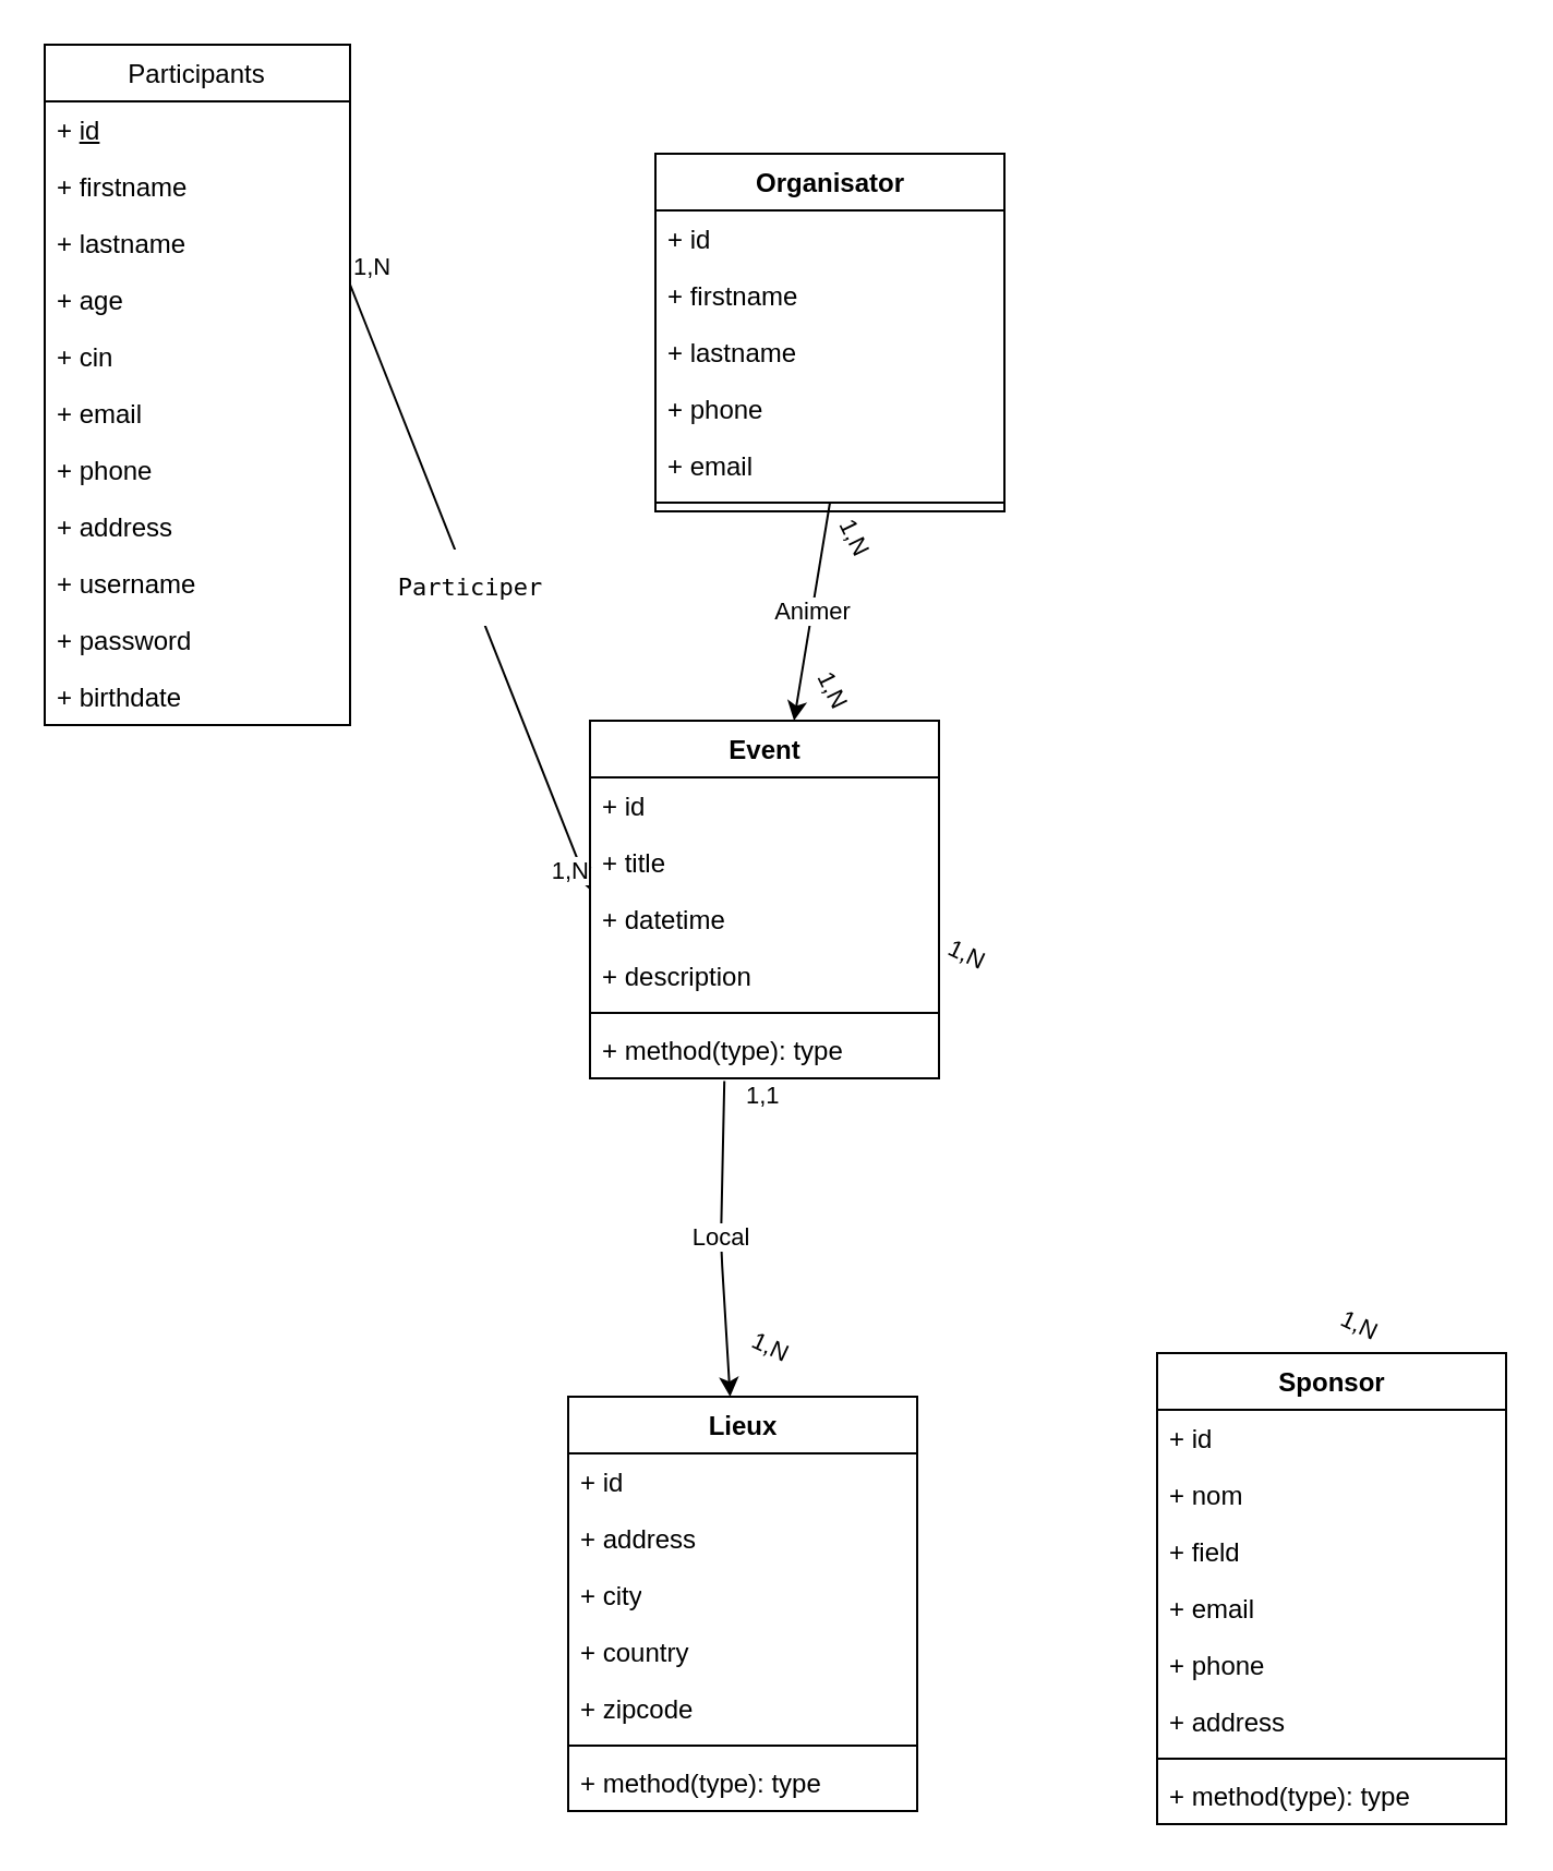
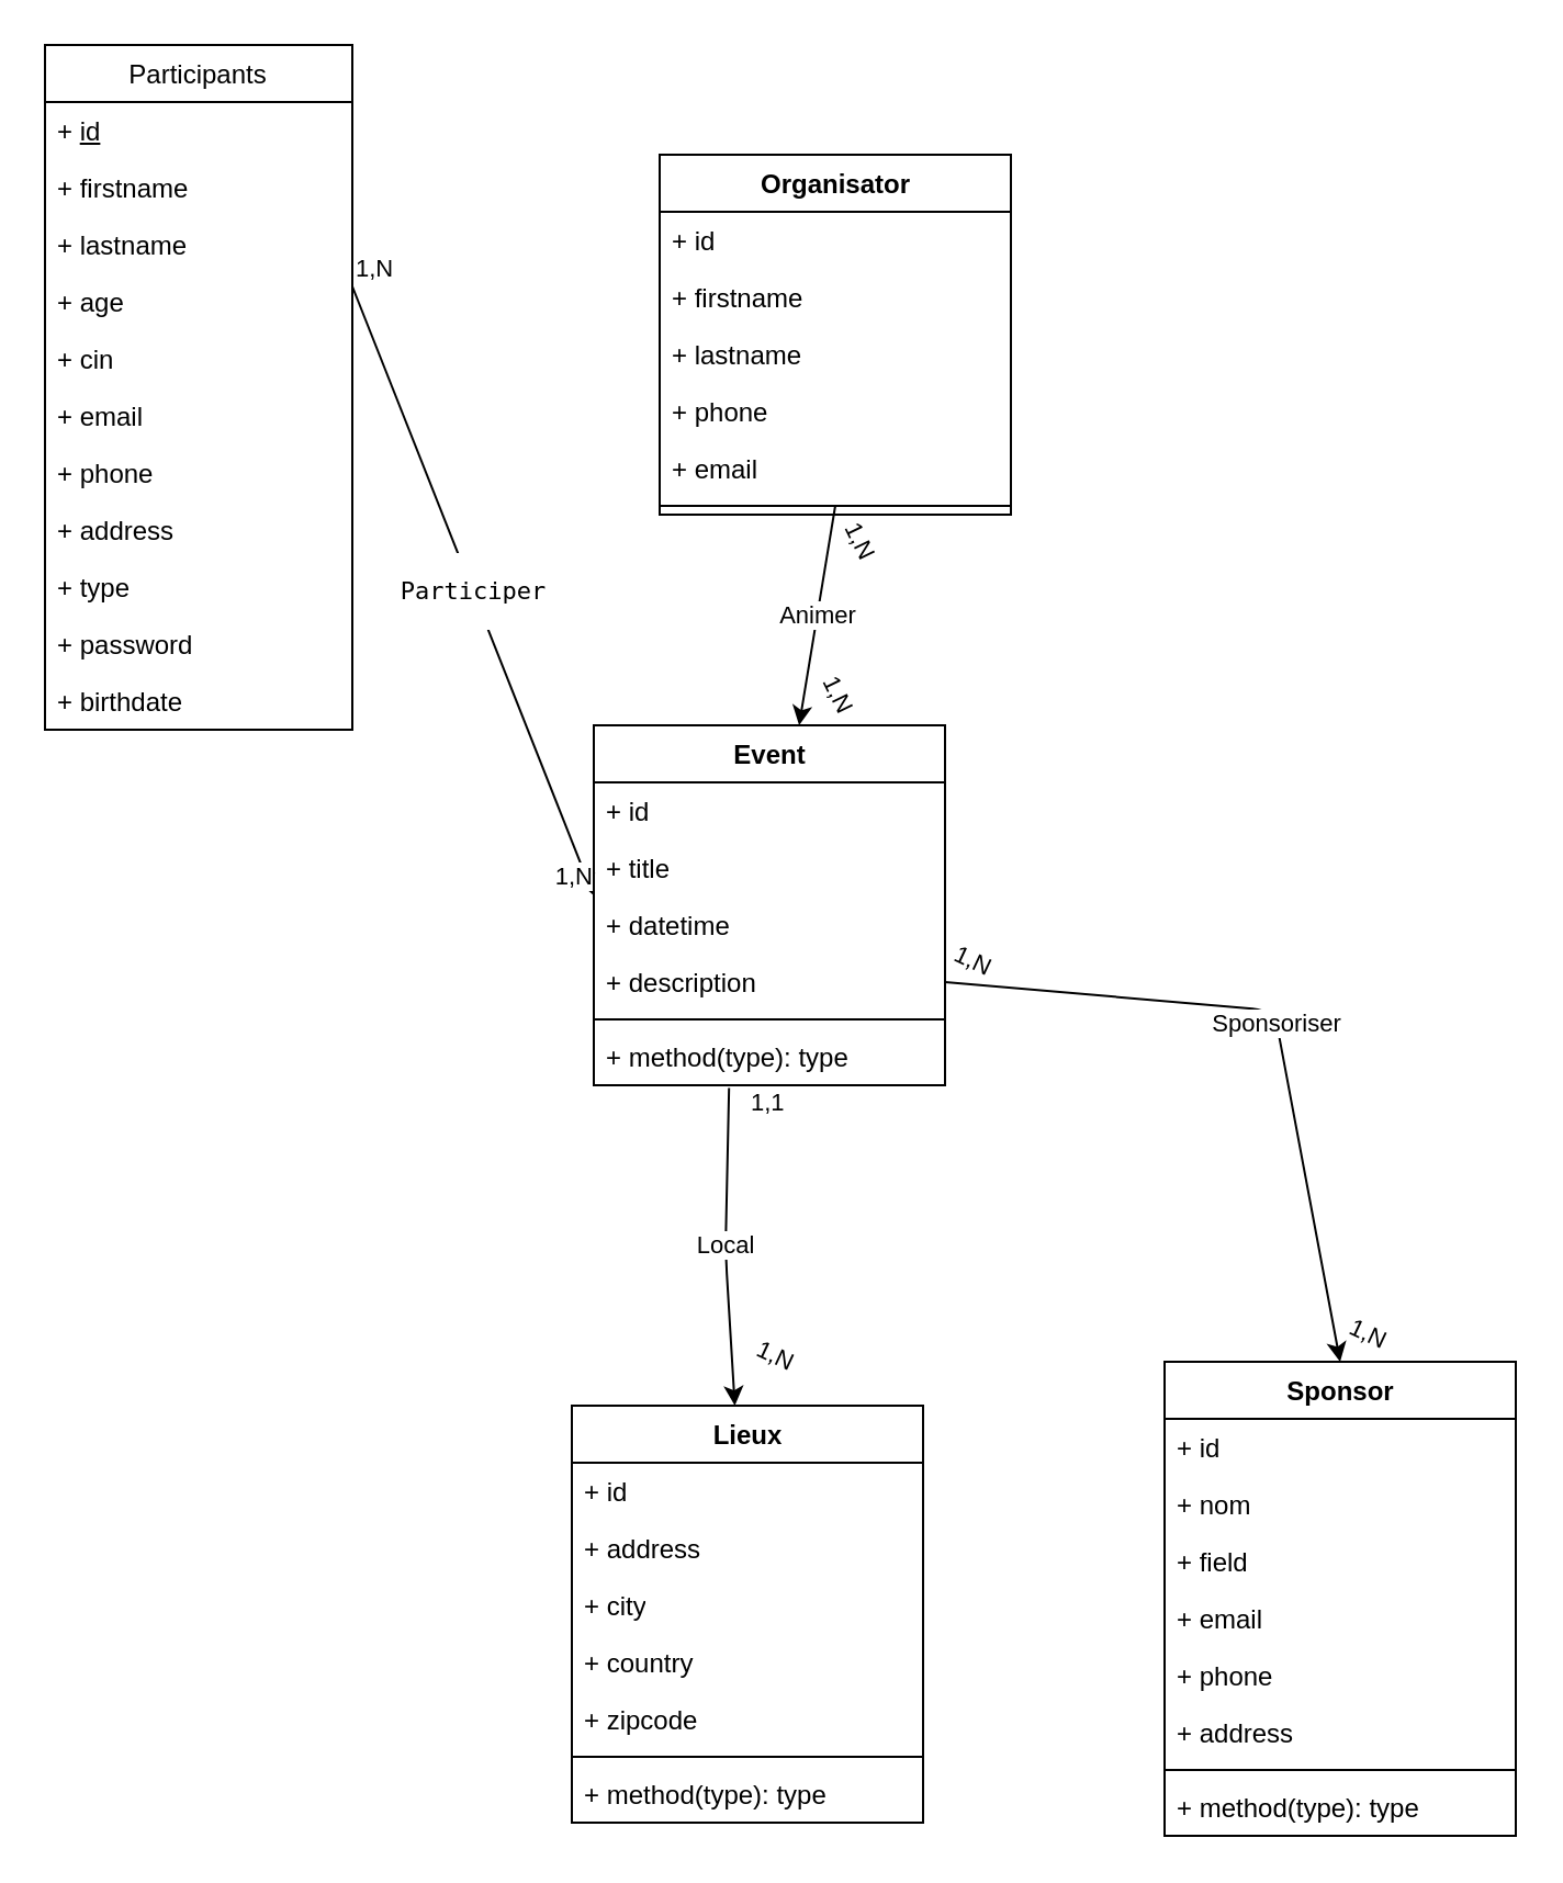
- <mxCell id="11" value="+ username" style="text;strokeColor=none;fillColor=none;align=left;verticalAlign=top;spacingLeft=4;spacingRight=4;overflow=hidden;rotatable=0;points=[[0,0.5],[1,0.5]];portConstraint=eastwest;" vertex="1" parent="2"><mxGeometry y="234" width="140" height="26" as="geometry" /></mxCell>
+ <mxCell id="11" value="+ type" style="text;strokeColor=none;fillColor=none;align=left;verticalAlign=top;spacingLeft=4;spacingRight=4;overflow=hidden;rotatable=0;points=[[0,0.5],[1,0.5]];portConstraint=eastwest;" vertex="1" parent="2"><mxGeometry y="234" width="140" height="26" as="geometry" /></mxCell>
+ <mxCell id="54" value="Sponsoriser" style="edgeStyle=none;html=1;exitX=1;exitY=0.5;exitDx=0;exitDy=0;entryX=0.5;entryY=0;entryDx=0;entryDy=0;" edge="1" parent="1" source="26" target="37"><mxGeometry relative="1" as="geometry"><Array as="points"><mxPoint x="580" y="460" /></Array></mxGeometry></mxCell>
